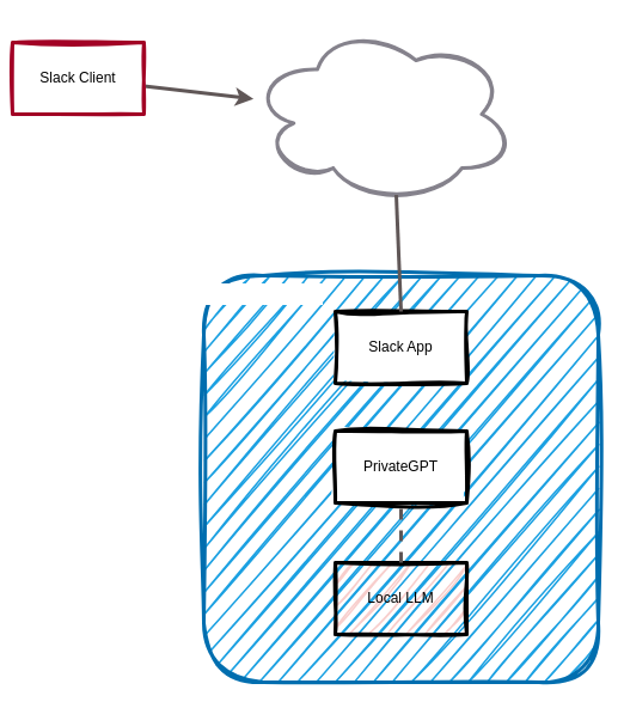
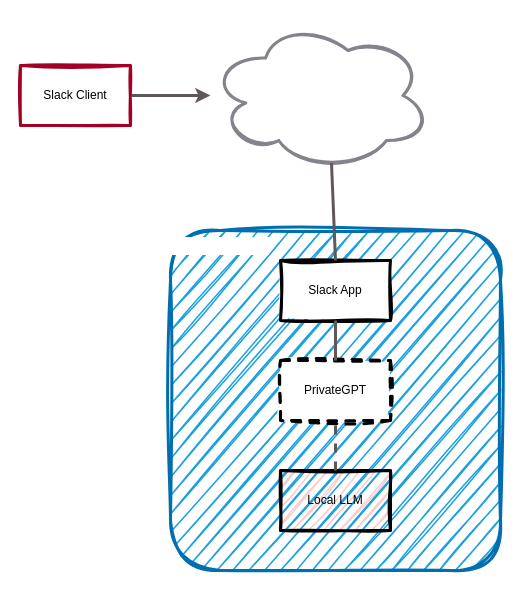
- <mxCell id="4" value="Slack Client" style="rounded=0;whiteSpace=wrap;html=1;strokeWidth=3;sketch=1;curveFitting=1;jiggle=2;strokeColor=#a20125;" parent="1" vertex="1"><mxGeometry x="10" y="35" width="110" height="60" as="geometry" /></mxCell>
+ <mxCell id="4" value="Slack Client" style="rounded=0;whiteSpace=wrap;html=1;strokeWidth=3;sketch=1;curveFitting=1;jiggle=2;strokeColor=#a20125;" parent="1" vertex="1"><mxGeometry x="20" y="65" width="110" height="60" as="geometry" /></mxCell>
- <mxCell id="2" value="Slack Machine" style="rounded=1;whiteSpace=wrap;html=1;shadow=0;strokeColor=#006EAF;strokeWidth=3;align=left;verticalAlign=top;sketch=1;curveFitting=1;jiggle=2;fillColor=#1ba1e2;fontColor=#ffffff;fontSize=15;labelBackgroundColor=default;" parent="1" vertex="1"><mxGeometry x="170" y="230" width="330" height="340" as="geometry" /></mxCell>
+ <mxCell id="2" value="Local Machine" style="rounded=1;whiteSpace=wrap;html=1;shadow=0;strokeColor=#006EAF;strokeWidth=3;align=left;verticalAlign=top;sketch=1;curveFitting=1;jiggle=2;fillColor=#1ba1e2;fontColor=#ffffff;fontSize=15;labelBackgroundColor=default;" parent="1" vertex="1"><mxGeometry x="170" y="230" width="330" height="340" as="geometry" /></mxCell>
+ <mxCell id="10" value="" style="edgeStyle=none;html=1;strokeColor=#605757;strokeWidth=3;entryX=0.5;entryY=1;entryDx=0;entryDy=0;exitX=0.5;exitY=0;exitDx=0;exitDy=0;endArrow=none;endFill=0;" edge="1" parent="1" source="9" target="6"><mxGeometry relative="1" as="geometry"><mxPoint x="345" y="270" as="sourcePoint" /><mxPoint x="341" y="172.5" as="targetPoint" /></mxGeometry></mxCell>
- <mxCell id="9" value="PrivateGPT" style="rounded=0;whiteSpace=wrap;html=1;strokeWidth=3;sketch=1;curveFitting=1;jiggle=2;" vertex="1" parent="1"><mxGeometry x="280" y="360" width="110" height="60" as="geometry" /></mxCell>
+ <mxCell id="9" value="PrivateGPT" style="rounded=0;whiteSpace=wrap;html=1;strokeWidth=3;sketch=1;curveFitting=1;jiggle=2;dashed=1;" vertex="1" parent="1"><mxGeometry x="280" y="360" width="110" height="60" as="geometry" /></mxCell>
